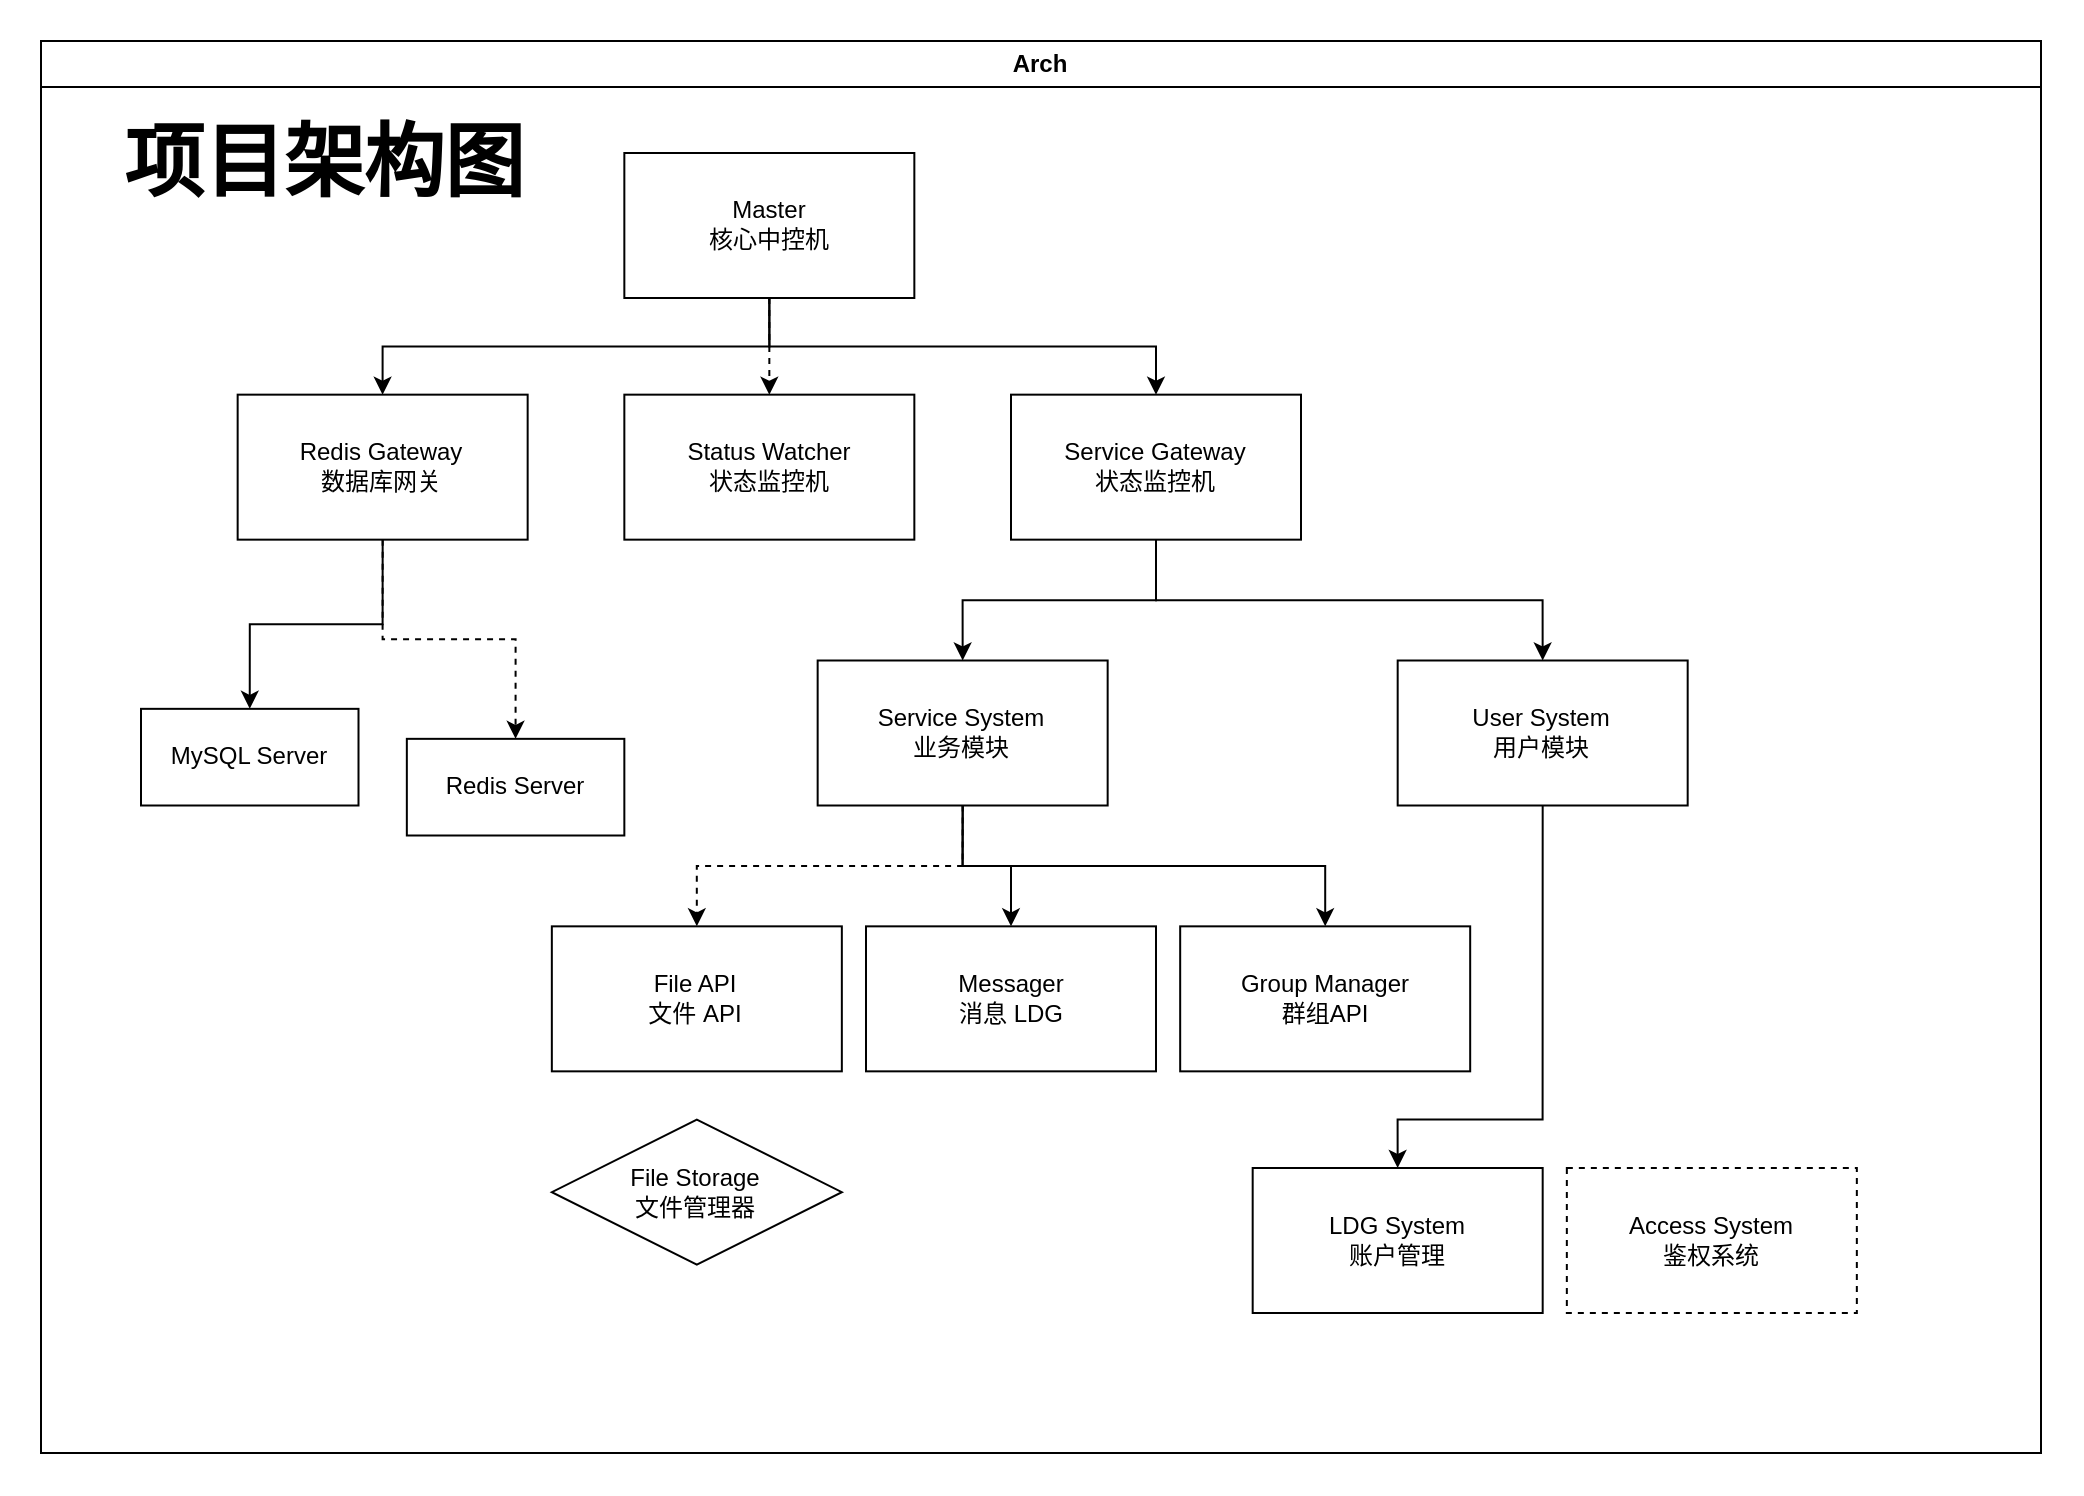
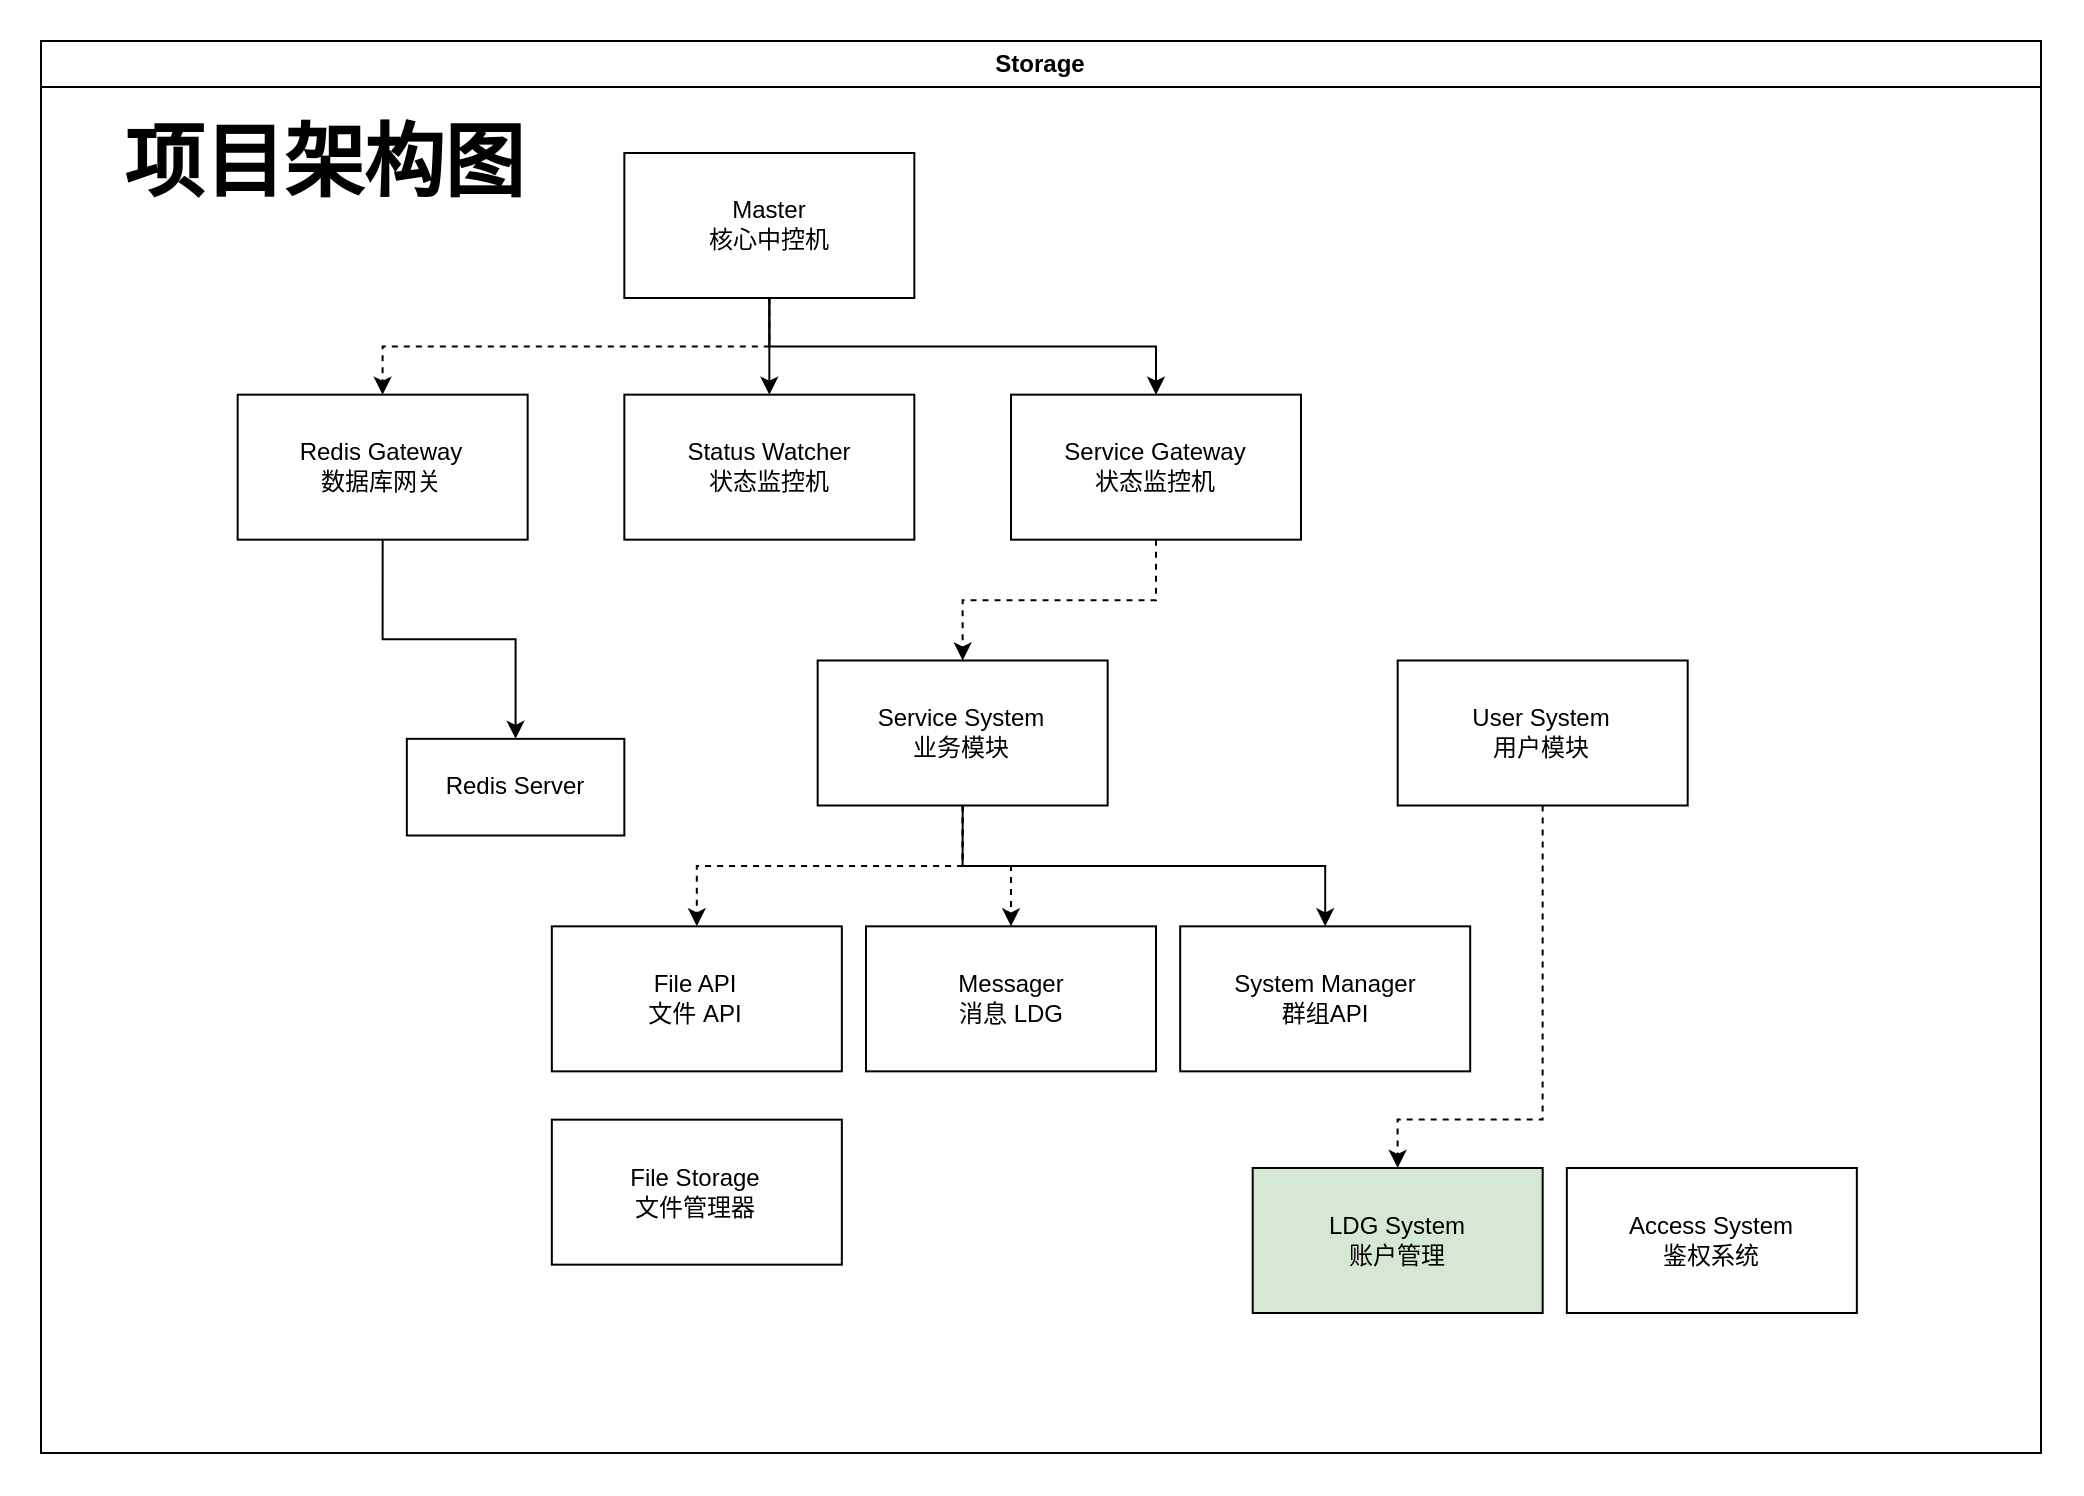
- <mxCell id="2" value="Arch" style="swimlane;whiteSpace=wrap;html=1;rounded=0;swimlaneLine=1;separatorColor=light-dark(#000000,#FFFFFF);movable=1;resizable=1;rotatable=1;deletable=1;editable=1;locked=0;connectable=1;gradientColor=none;swimlaneFillColor=light-dark(transparent,#FFFFFF);" vertex="1" parent="1"><mxGeometry x="20" y="20" width="1000" height="706" as="geometry" /></mxCell>
+ <mxCell id="2" value="Storage" style="swimlane;whiteSpace=wrap;html=1;rounded=0;swimlaneLine=1;separatorColor=light-dark(#000000,#FFFFFF);movable=1;resizable=1;rotatable=1;deletable=1;editable=1;locked=0;connectable=1;gradientColor=none;swimlaneFillColor=light-dark(transparent,#FFFFFF);" vertex="1" parent="1"><mxGeometry x="20" y="20" width="1000" height="706" as="geometry" /></mxCell>
- <mxCell id="5" style="edgeStyle=orthogonalEdgeStyle;rounded=0;orthogonalLoop=1;jettySize=auto;html=1;exitX=0.5;exitY=1;exitDx=0;exitDy=0;" parent="4" source="8" target="11" edge="1"><mxGeometry relative="1" as="geometry" /></mxCell>
+ <mxCell id="5" style="edgeStyle=orthogonalEdgeStyle;rounded=0;orthogonalLoop=1;jettySize=auto;html=1;exitX=0.5;exitY=1;exitDx=0;exitDy=0;dashed=1;" parent="4" source="8" target="11" edge="1"><mxGeometry relative="1" as="geometry" /></mxCell>
- <mxCell id="6" style="edgeStyle=orthogonalEdgeStyle;rounded=0;orthogonalLoop=1;jettySize=auto;html=1;exitX=0.5;exitY=1;exitDx=0;exitDy=0;entryX=0.5;entryY=0;entryDx=0;entryDy=0;dashed=1;" parent="4" source="8" target="14" edge="1"><mxGeometry relative="1" as="geometry" /></mxCell>
+ <mxCell id="6" style="edgeStyle=orthogonalEdgeStyle;rounded=0;orthogonalLoop=1;jettySize=auto;html=1;exitX=0.5;exitY=1;exitDx=0;exitDy=0;entryX=0.5;entryY=0;entryDx=0;entryDy=0;" parent="4" source="8" target="14" edge="1"><mxGeometry relative="1" as="geometry" /></mxCell>
- <mxCell id="15" style="edgeStyle=orthogonalEdgeStyle;rounded=0;orthogonalLoop=1;jettySize=auto;html=1;exitX=0.5;exitY=1;exitDx=0;exitDy=0;entryX=0.5;entryY=0;entryDx=0;entryDy=0;" parent="4" source="17" target="21" edge="1"><mxGeometry relative="1" as="geometry" /></mxCell>
+ <mxCell id="15" style="edgeStyle=orthogonalEdgeStyle;rounded=0;orthogonalLoop=1;jettySize=auto;html=1;exitX=0.5;exitY=1;exitDx=0;exitDy=0;entryX=0.5;entryY=0;entryDx=0;entryDy=0;dashed=1;" parent="4" source="17" target="21" edge="1"><mxGeometry relative="1" as="geometry" /></mxCell>
- <mxCell id="16" style="edgeStyle=orthogonalEdgeStyle;rounded=0;orthogonalLoop=1;jettySize=auto;html=1;exitX=0.5;exitY=1;exitDx=0;exitDy=0;entryX=0.5;entryY=0;entryDx=0;entryDy=0;" parent="4" source="17" target="23" edge="1"><mxGeometry relative="1" as="geometry" /></mxCell>
- <mxCell id="9" style="edgeStyle=orthogonalEdgeStyle;rounded=0;orthogonalLoop=1;jettySize=auto;html=1;exitX=0.5;exitY=1;exitDx=0;exitDy=0;entryX=0.5;entryY=0;entryDx=0;entryDy=0;" parent="4" source="11" target="12" edge="1"><mxGeometry relative="1" as="geometry" /></mxCell>
- <mxCell id="10" style="edgeStyle=orthogonalEdgeStyle;rounded=0;orthogonalLoop=1;jettySize=auto;html=1;exitX=0.5;exitY=1;exitDx=0;exitDy=0;entryX=0.5;entryY=0;entryDx=0;entryDy=0;dashed=1;" parent="4" source="11" target="13" edge="1"><mxGeometry relative="1" as="geometry" /></mxCell>
+ <mxCell id="10" style="edgeStyle=orthogonalEdgeStyle;rounded=0;orthogonalLoop=1;jettySize=auto;html=1;exitX=0.5;exitY=1;exitDx=0;exitDy=0;entryX=0.5;entryY=0;entryDx=0;entryDy=0;" parent="4" source="11" target="13" edge="1"><mxGeometry relative="1" as="geometry" /></mxCell>
- <mxCell id="12" value="MySQL Server" style="rounded=0;whiteSpace=wrap;html=1;" parent="4" vertex="1"><mxGeometry y="277.917" width="108.75" height="48.333" as="geometry" /></mxCell>
- <mxCell id="19" style="edgeStyle=orthogonalEdgeStyle;rounded=0;orthogonalLoop=1;jettySize=auto;html=1;exitX=0.5;exitY=1;exitDx=0;exitDy=0;entryX=0.5;entryY=0;entryDx=0;entryDy=0;" parent="4" source="21" target="25" edge="1"><mxGeometry relative="1" as="geometry" /></mxCell>
+ <mxCell id="19" style="edgeStyle=orthogonalEdgeStyle;rounded=0;orthogonalLoop=1;jettySize=auto;html=1;exitX=0.5;exitY=1;exitDx=0;exitDy=0;entryX=0.5;entryY=0;entryDx=0;entryDy=0;dashed=1;" parent="4" source="21" target="25" edge="1"><mxGeometry relative="1" as="geometry" /></mxCell>
- <mxCell id="26" value="Group Manager&lt;div&gt;群组API&lt;/div&gt;" style="rounded=0;whiteSpace=wrap;html=1;" parent="4" vertex="1"><mxGeometry x="519.585" y="386.667" width="145.001" height="72.5" as="geometry" /></mxCell>
+ <mxCell id="26" value="System Manager&lt;div&gt;群组API&lt;/div&gt;" style="rounded=0;whiteSpace=wrap;html=1;" parent="4" vertex="1"><mxGeometry x="519.585" y="386.667" width="145.001" height="72.5" as="geometry" /></mxCell>
- <mxCell id="22" style="edgeStyle=orthogonalEdgeStyle;rounded=0;orthogonalLoop=1;jettySize=auto;html=1;exitX=0.5;exitY=1;exitDx=0;exitDy=0;entryX=0.5;entryY=0;entryDx=0;entryDy=0;" parent="4" source="23" target="28" edge="1"><mxGeometry relative="1" as="geometry"><Array as="points"><mxPoint x="700.836" y="483.333" /><mxPoint x="628.336" y="483.333" /></Array></mxGeometry></mxCell>
+ <mxCell id="22" style="edgeStyle=orthogonalEdgeStyle;rounded=0;orthogonalLoop=1;jettySize=auto;html=1;exitX=0.5;exitY=1;exitDx=0;exitDy=0;entryX=0.5;entryY=0;entryDx=0;entryDy=0;dashed=1;" parent="4" source="23" target="28" edge="1"><mxGeometry relative="1" as="geometry"><Array as="points"><mxPoint x="700.836" y="483.333" /><mxPoint x="628.336" y="483.333" /></Array></mxGeometry></mxCell>
- <mxCell id="27" value="File Storage&lt;div&gt;文件管理器&lt;/div&gt;" style="rhombus;whiteSpace=wrap;html=1;" parent="4" vertex="1"><mxGeometry x="205.417" y="483.333" width="145.001" height="72.5" as="geometry" /></mxCell>
+ <mxCell id="27" value="File Storage&lt;div&gt;文件管理器&lt;/div&gt;" style="rounded=0;whiteSpace=wrap;html=1;" parent="4" vertex="1"><mxGeometry x="205.417" y="483.333" width="145.001" height="72.5" as="geometry" /></mxCell>
- <mxCell id="28" value="LDG System&lt;div&gt;账户管理&lt;/div&gt;" style="rounded=0;whiteSpace=wrap;html=1;" parent="4" vertex="1"><mxGeometry x="555.835" y="507.5" width="145.001" height="72.5" as="geometry" /></mxCell>
+ <mxCell id="28" value="LDG System&lt;div&gt;账户管理&lt;/div&gt;" style="rounded=0;whiteSpace=wrap;html=1;fillColor=#d5e8d4;" parent="4" vertex="1"><mxGeometry x="555.835" y="507.5" width="145.001" height="72.5" as="geometry" /></mxCell>
- <mxCell id="29" value="Access System&lt;div&gt;鉴权系统&lt;/div&gt;" style="rounded=0;whiteSpace=wrap;html=1;dashed=1;" parent="4" vertex="1"><mxGeometry x="712.919" y="507.5" width="145.001" height="72.5" as="geometry" /></mxCell>
+ <mxCell id="29" value="Access System&lt;div&gt;鉴权系统&lt;/div&gt;" style="rounded=0;whiteSpace=wrap;html=1;" parent="4" vertex="1"><mxGeometry x="712.919" y="507.5" width="145.001" height="72.5" as="geometry" /></mxCell>
